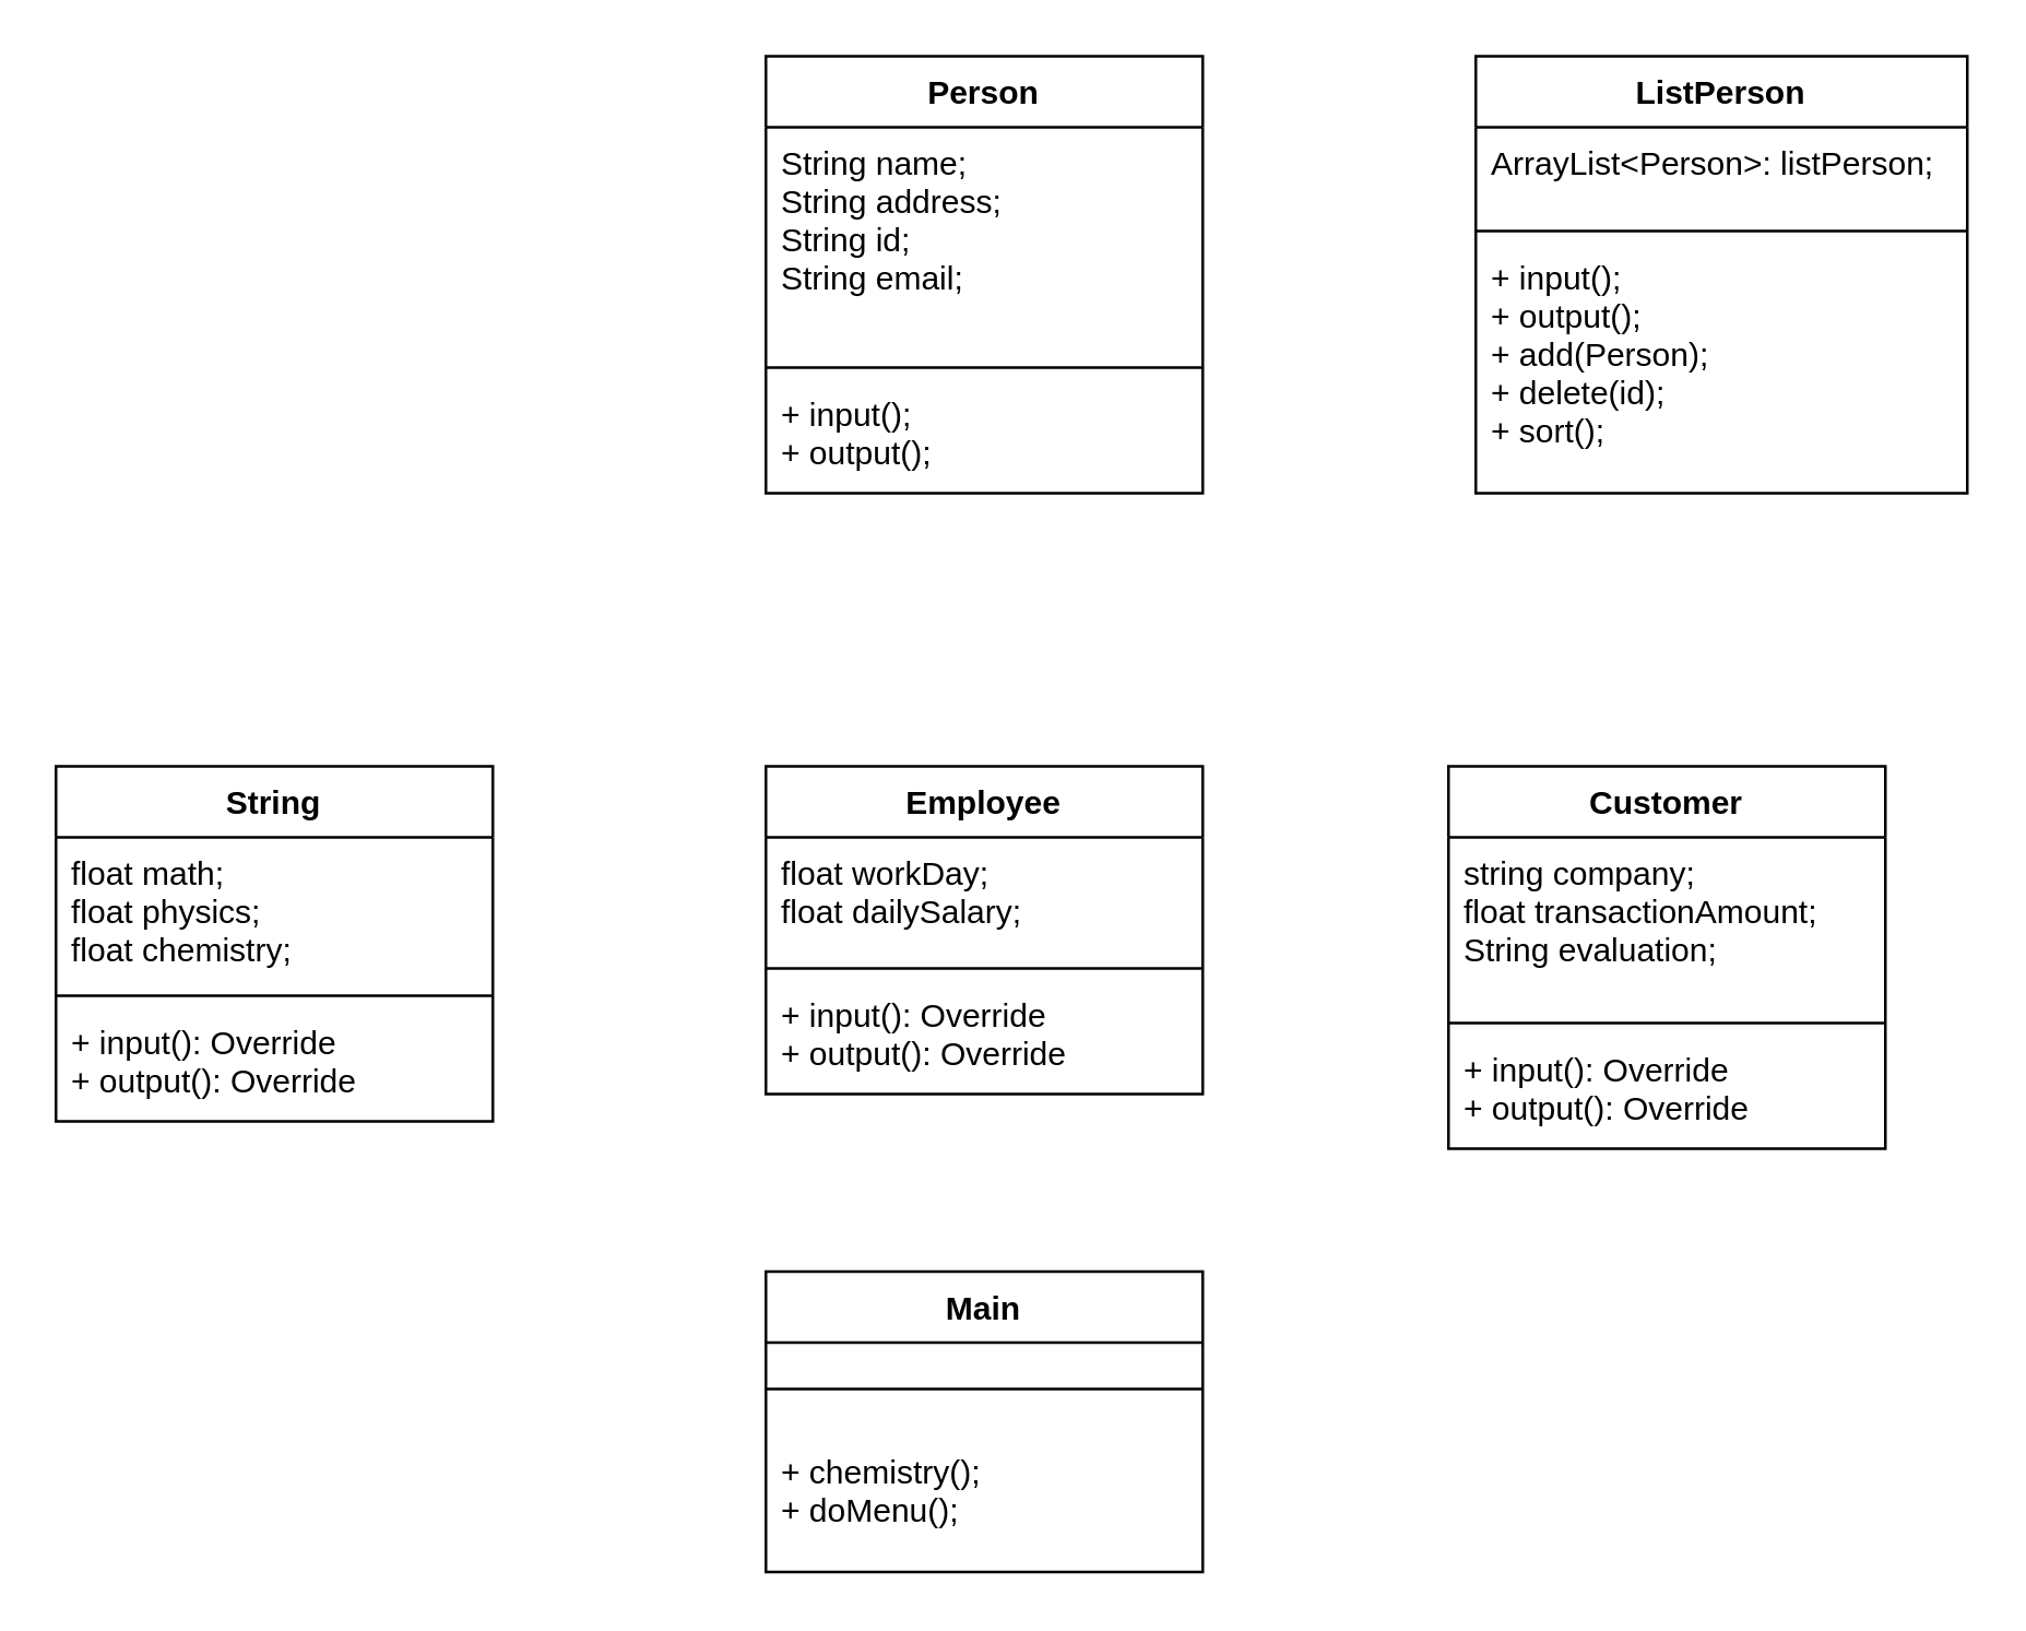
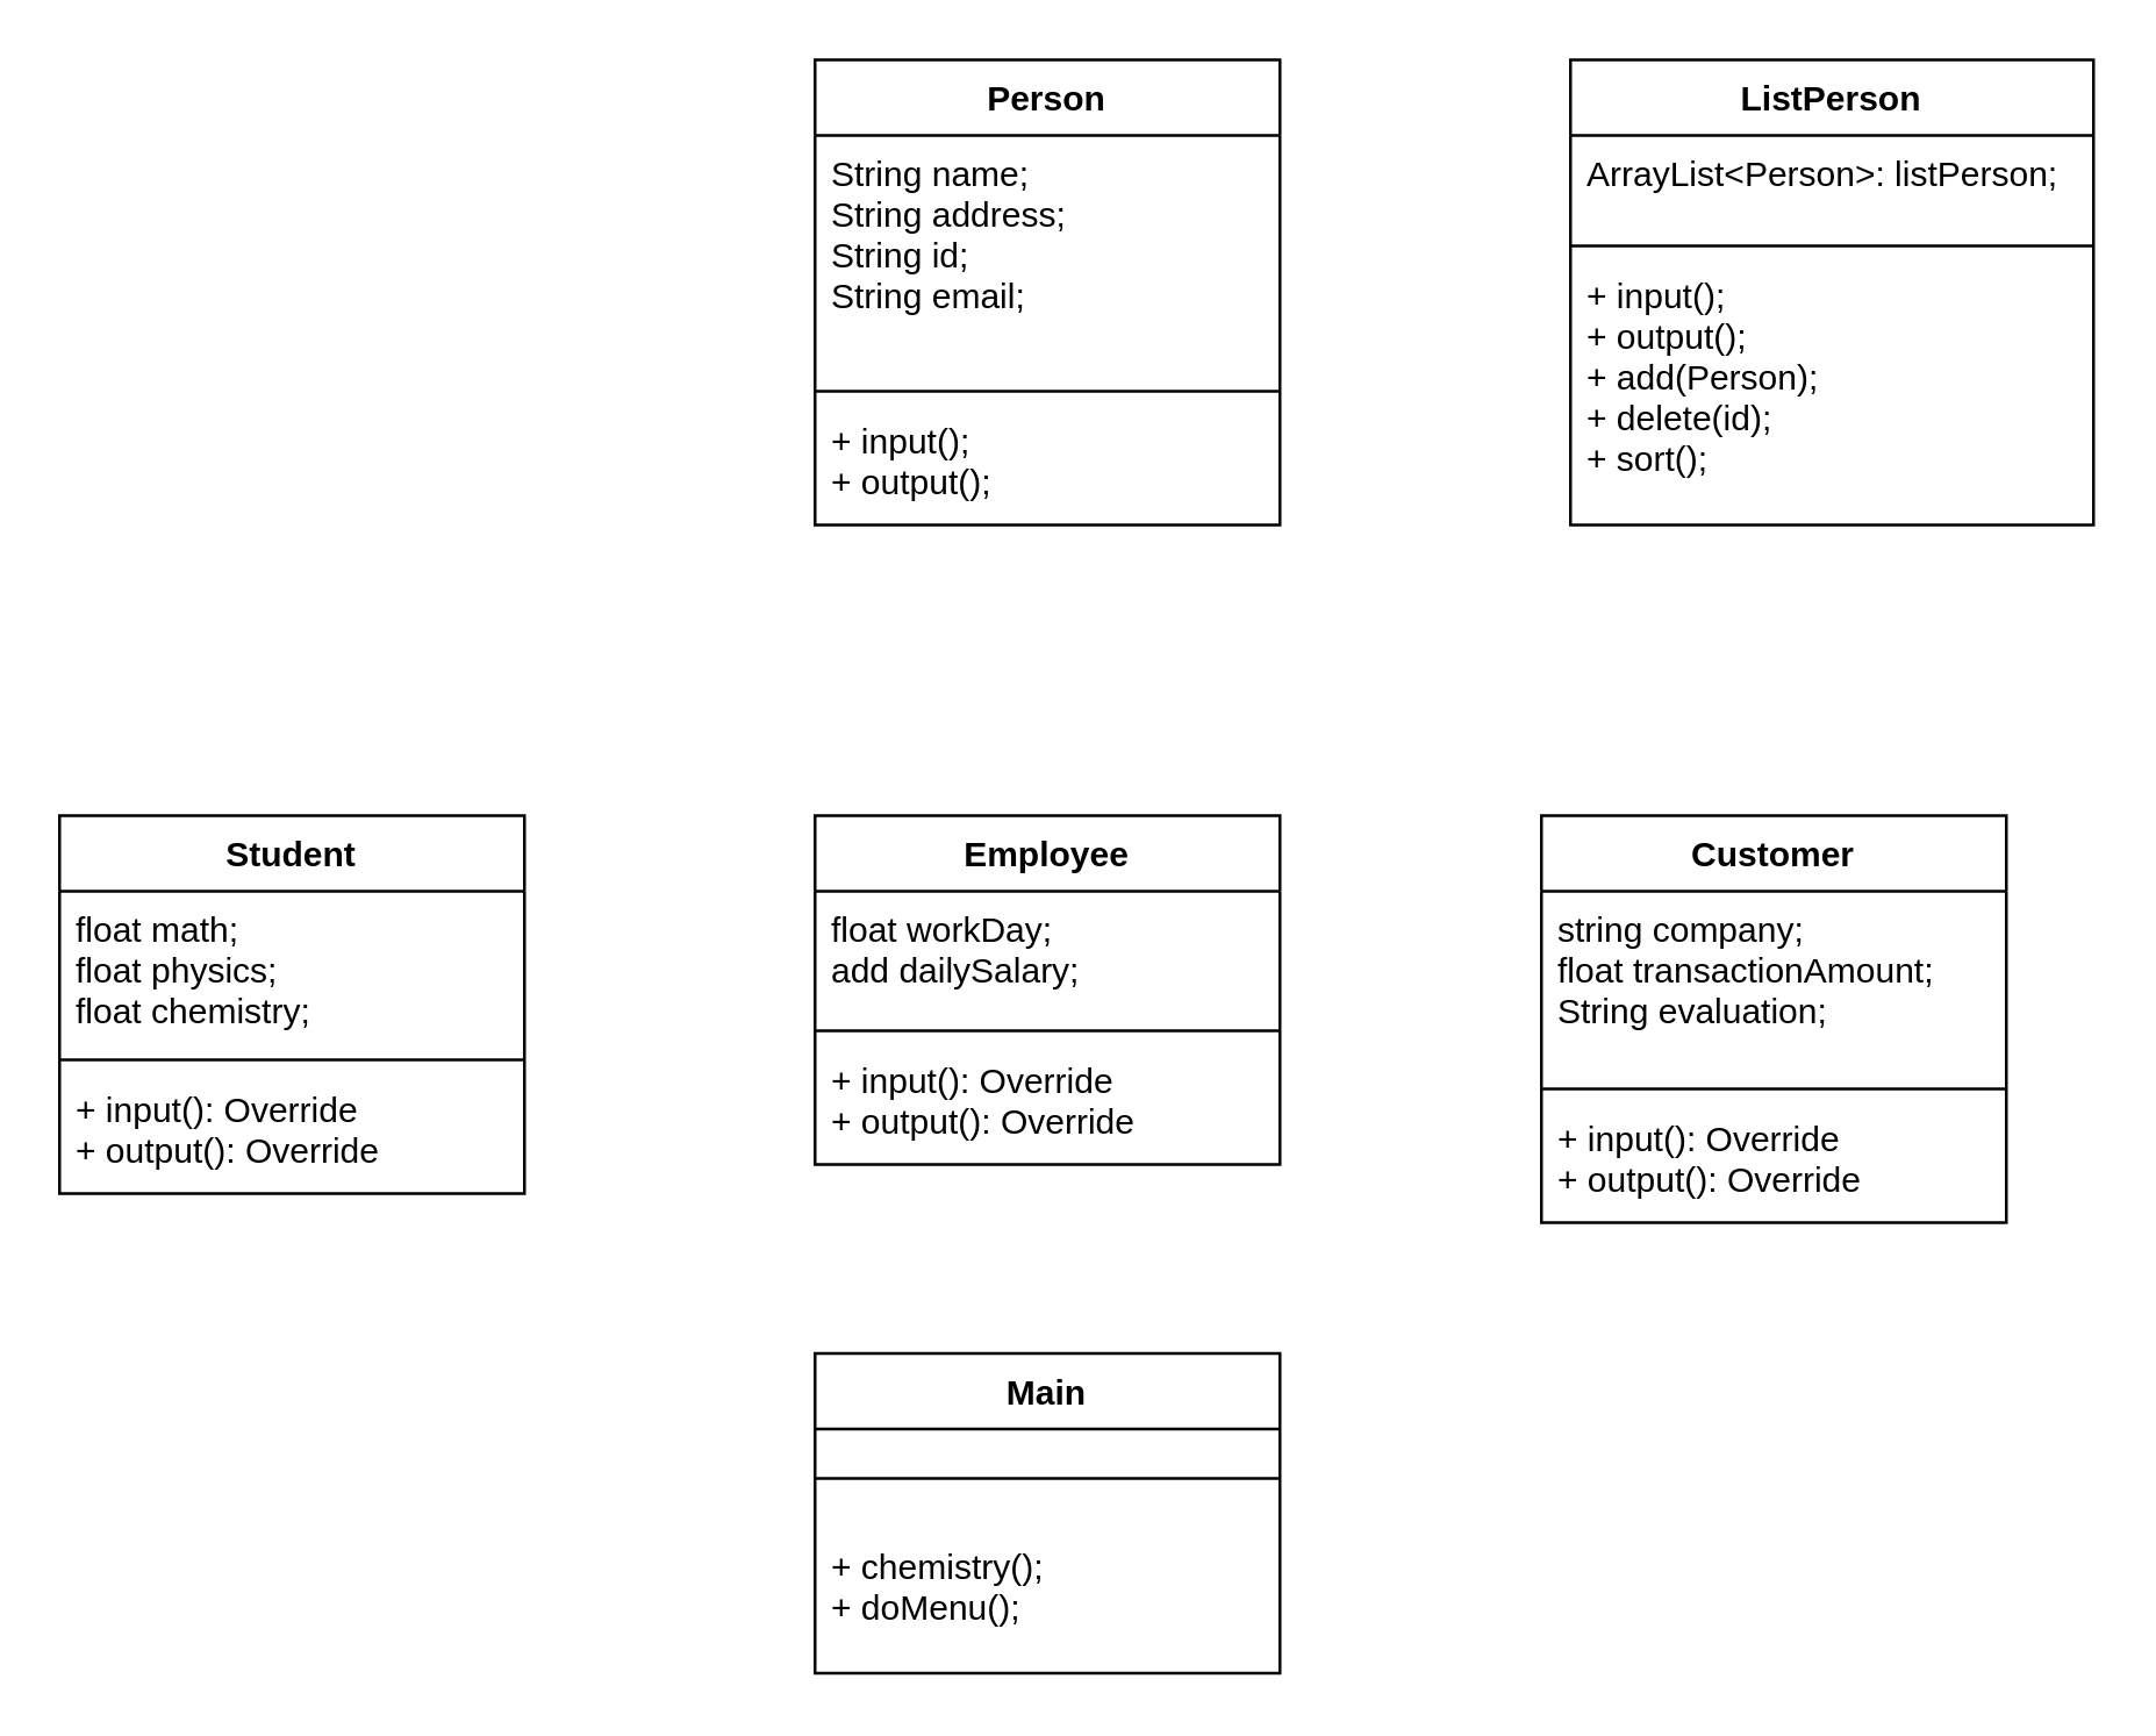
- <mxCell id="6" value="String" style="swimlane;fontStyle=1;align=center;verticalAlign=top;childLayout=stackLayout;horizontal=1;startSize=26;horizontalStack=0;resizeParent=1;resizeParentMax=0;resizeLast=0;collapsible=1;marginBottom=0;" vertex="1" parent="1"><mxGeometry x="20" y="280" width="160" height="130" as="geometry" /></mxCell>
+ <mxCell id="6" value="Student" style="swimlane;fontStyle=1;align=center;verticalAlign=top;childLayout=stackLayout;horizontal=1;startSize=26;horizontalStack=0;resizeParent=1;resizeParentMax=0;resizeLast=0;collapsible=1;marginBottom=0;" vertex="1" parent="1"><mxGeometry x="20" y="280" width="160" height="130" as="geometry" /></mxCell>
- <mxCell id="11" value="float workDay;&#10;float dailySalary;&#10;" style="text;strokeColor=none;fillColor=none;align=left;verticalAlign=top;spacingLeft=4;spacingRight=4;overflow=hidden;rotatable=0;points=[[0,0.5],[1,0.5]];portConstraint=eastwest;" vertex="1" parent="10"><mxGeometry y="26" width="160" height="44" as="geometry" /></mxCell>
+ <mxCell id="11" value="float workDay;&#10;add dailySalary;&#10;" style="text;strokeColor=none;fillColor=none;align=left;verticalAlign=top;spacingLeft=4;spacingRight=4;overflow=hidden;rotatable=0;points=[[0,0.5],[1,0.5]];portConstraint=eastwest;" vertex="1" parent="10"><mxGeometry y="26" width="160" height="44" as="geometry" /></mxCell>
